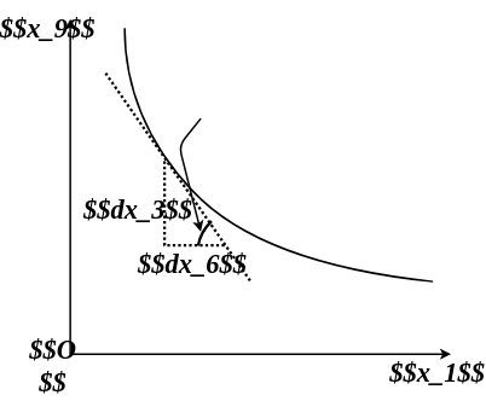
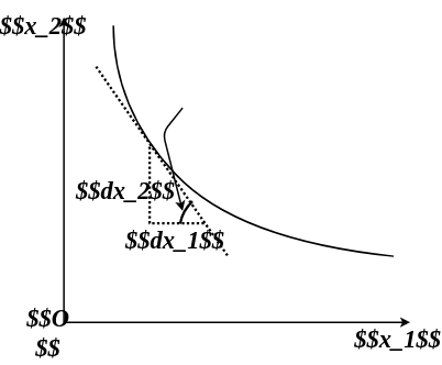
- <mxCell id="7" value="&lt;b&gt;&lt;i&gt;$$x_9$$&lt;/i&gt;&lt;/b&gt;" style="text;html=1;strokeColor=none;fillColor=none;align=center;verticalAlign=middle;whiteSpace=wrap;rounded=0;fontFamily=Times New Roman;fontSize=30;" parent="1" vertex="1"><mxGeometry x="20" y="20" width="50" height="20" as="geometry" /></mxCell>
+ <mxCell id="7" value="&lt;b&gt;&lt;i&gt;$$x_2$$&lt;/i&gt;&lt;/b&gt;" style="text;html=1;strokeColor=none;fillColor=none;align=center;verticalAlign=middle;whiteSpace=wrap;rounded=0;fontFamily=Times New Roman;fontSize=30;" parent="1" vertex="1"><mxGeometry x="20" y="20" width="50" height="20" as="geometry" /></mxCell>
- <mxCell id="12" value="&lt;b&gt;&lt;i&gt;$$dx_3$$&lt;/i&gt;&lt;/b&gt;" style="text;html=1;strokeColor=none;fillColor=none;align=center;verticalAlign=middle;whiteSpace=wrap;rounded=0;fontFamily=Times New Roman;fontSize=30;" parent="1" vertex="1"><mxGeometry x="120" y="220" width="50" height="20" as="geometry" /></mxCell>
+ <mxCell id="12" value="&lt;b&gt;&lt;i&gt;$$dx_2$$&lt;/i&gt;&lt;/b&gt;" style="text;html=1;strokeColor=none;fillColor=none;align=center;verticalAlign=middle;whiteSpace=wrap;rounded=0;fontFamily=Times New Roman;fontSize=30;" parent="1" vertex="1"><mxGeometry x="120" y="220" width="50" height="20" as="geometry" /></mxCell>
- <mxCell id="11" value="&lt;b&gt;&lt;i&gt;$$dx_6$$&lt;/i&gt;&lt;/b&gt;" style="text;html=1;strokeColor=none;fillColor=none;align=center;verticalAlign=middle;whiteSpace=wrap;rounded=0;fontFamily=Times New Roman;fontSize=30;" parent="1" vertex="1"><mxGeometry x="180" y="280" width="50" height="20" as="geometry" /></mxCell>
+ <mxCell id="11" value="&lt;b&gt;&lt;i&gt;$$dx_1$$&lt;/i&gt;&lt;/b&gt;" style="text;html=1;strokeColor=none;fillColor=none;align=center;verticalAlign=middle;whiteSpace=wrap;rounded=0;fontFamily=Times New Roman;fontSize=30;" parent="1" vertex="1"><mxGeometry x="180" y="280" width="50" height="20" as="geometry" /></mxCell>
